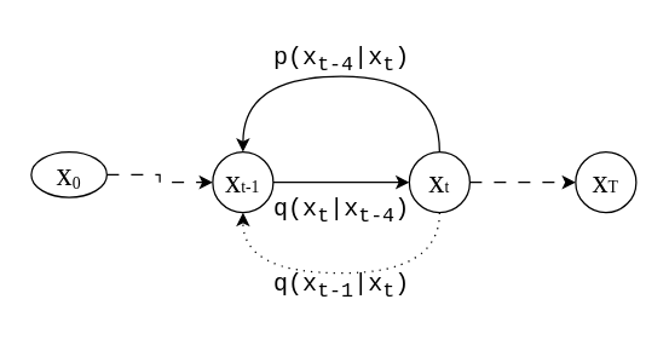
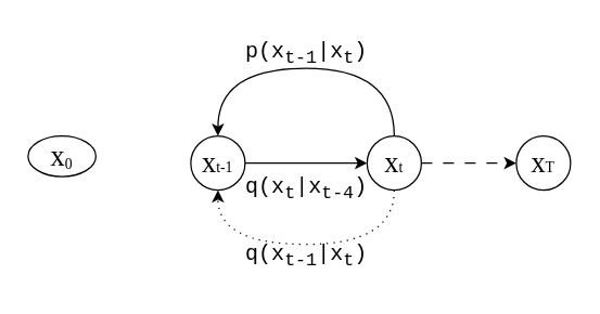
- <mxCell id="13" value="&lt;font face=&quot;Courier New&quot; style=&quot;font-size: 16px;&quot;&gt;p(x&lt;sub&gt;t-4&lt;/sub&gt;|x&lt;sub&gt;t&lt;/sub&gt;)&lt;/font&gt;" style="text;html=1;align=center;verticalAlign=middle;resizable=0;points=[];autosize=1;strokeColor=none;fillColor=none;" vertex="1" parent="1"><mxGeometry x="170" y="20" width="110" height="40" as="geometry" /></mxCell>
+ <mxCell id="13" value="&lt;font face=&quot;Courier New&quot; style=&quot;font-size: 16px;&quot;&gt;p(x&lt;sub&gt;t-1&lt;/sub&gt;|x&lt;sub&gt;t&lt;/sub&gt;)&lt;/font&gt;" style="text;html=1;align=center;verticalAlign=middle;resizable=0;points=[];autosize=1;strokeColor=none;fillColor=none;" vertex="1" parent="1"><mxGeometry x="170" y="20" width="110" height="40" as="geometry" /></mxCell>
- <mxCell id="2" style="edgeStyle=orthogonalEdgeStyle;rounded=0;orthogonalLoop=1;jettySize=auto;html=1;entryX=0;entryY=0.5;entryDx=0;entryDy=0;curved=0;dashed=1;dashPattern=8 8;" edge="1" parent="1" source="3" target="10"><mxGeometry relative="1" as="geometry" /></mxCell>
